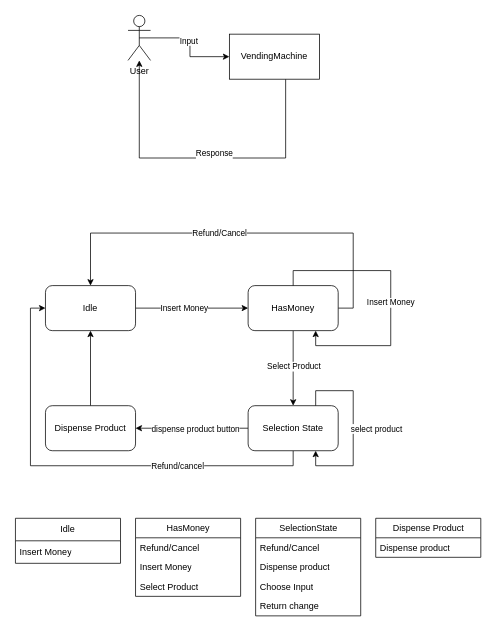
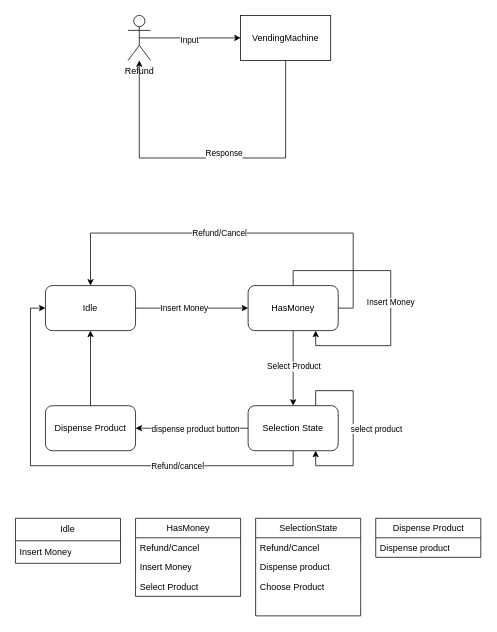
- <mxCell id="5" value="VendingMachine" style="rounded=0;whiteSpace=wrap;html=1;" vertex="1" parent="2"><mxGeometry x="135" y="25" width="120" height="60" as="geometry" /></mxCell>
+ <mxCell id="5" value="VendingMachine" style="rounded=0;whiteSpace=wrap;html=1;" vertex="1" parent="2"><mxGeometry x="150" width="120" height="60" as="geometry" /></mxCell>
- <mxCell id="8" value="User" style="shape=umlActor;verticalLabelPosition=bottom;verticalAlign=top;html=1;outlineConnect=0;" vertex="1" parent="2"><mxGeometry width="30" height="60" as="geometry" /></mxCell>
+ <mxCell id="8" value="Refund" style="shape=umlActor;verticalLabelPosition=bottom;verticalAlign=top;html=1;outlineConnect=0;" vertex="1" parent="2"><mxGeometry width="30" height="60" as="geometry" /></mxCell>
- <mxCell id="38" value="Choose Input" style="text;strokeColor=none;fillColor=none;align=left;verticalAlign=top;spacingLeft=4;spacingRight=4;overflow=hidden;rotatable=0;points=[[0,0.5],[1,0.5]];portConstraint=eastwest;whiteSpace=wrap;html=1;" vertex="1" parent="35"><mxGeometry y="78" width="140" height="52" as="geometry" /></mxCell>
+ <mxCell id="38" value="Choose Product" style="text;strokeColor=none;fillColor=none;align=left;verticalAlign=top;spacingLeft=4;spacingRight=4;overflow=hidden;rotatable=0;points=[[0,0.5],[1,0.5]];portConstraint=eastwest;whiteSpace=wrap;html=1;" vertex="1" parent="35"><mxGeometry y="78" width="140" height="52" as="geometry" /></mxCell>
- <mxCell id="41" value="Return change" style="text;strokeColor=none;fillColor=none;align=left;verticalAlign=top;spacingLeft=4;spacingRight=4;overflow=hidden;rotatable=0;points=[[0,0.5],[1,0.5]];portConstraint=eastwest;whiteSpace=wrap;html=1;" vertex="1" parent="1"><mxGeometry x="340" y="794" width="140" height="26" as="geometry" /></mxCell>
